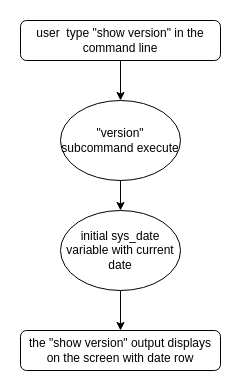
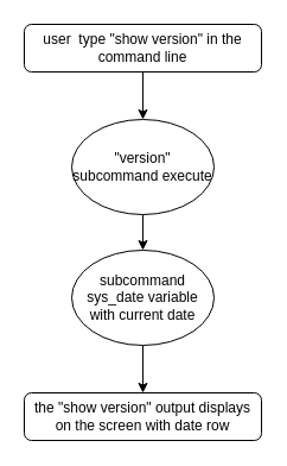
- <mxCell id="8" value="initial sys_date variable with current date" style="ellipse;whiteSpace=wrap;html=1;" vertex="1" parent="1"><mxGeometry x="60" y="210" width="120" height="80" as="geometry" /></mxCell>
+ <mxCell id="8" value="subcommand sys_date variable with current date" style="ellipse;whiteSpace=wrap;html=1;" vertex="1" parent="1"><mxGeometry x="60" y="210" width="120" height="80" as="geometry" /></mxCell>
